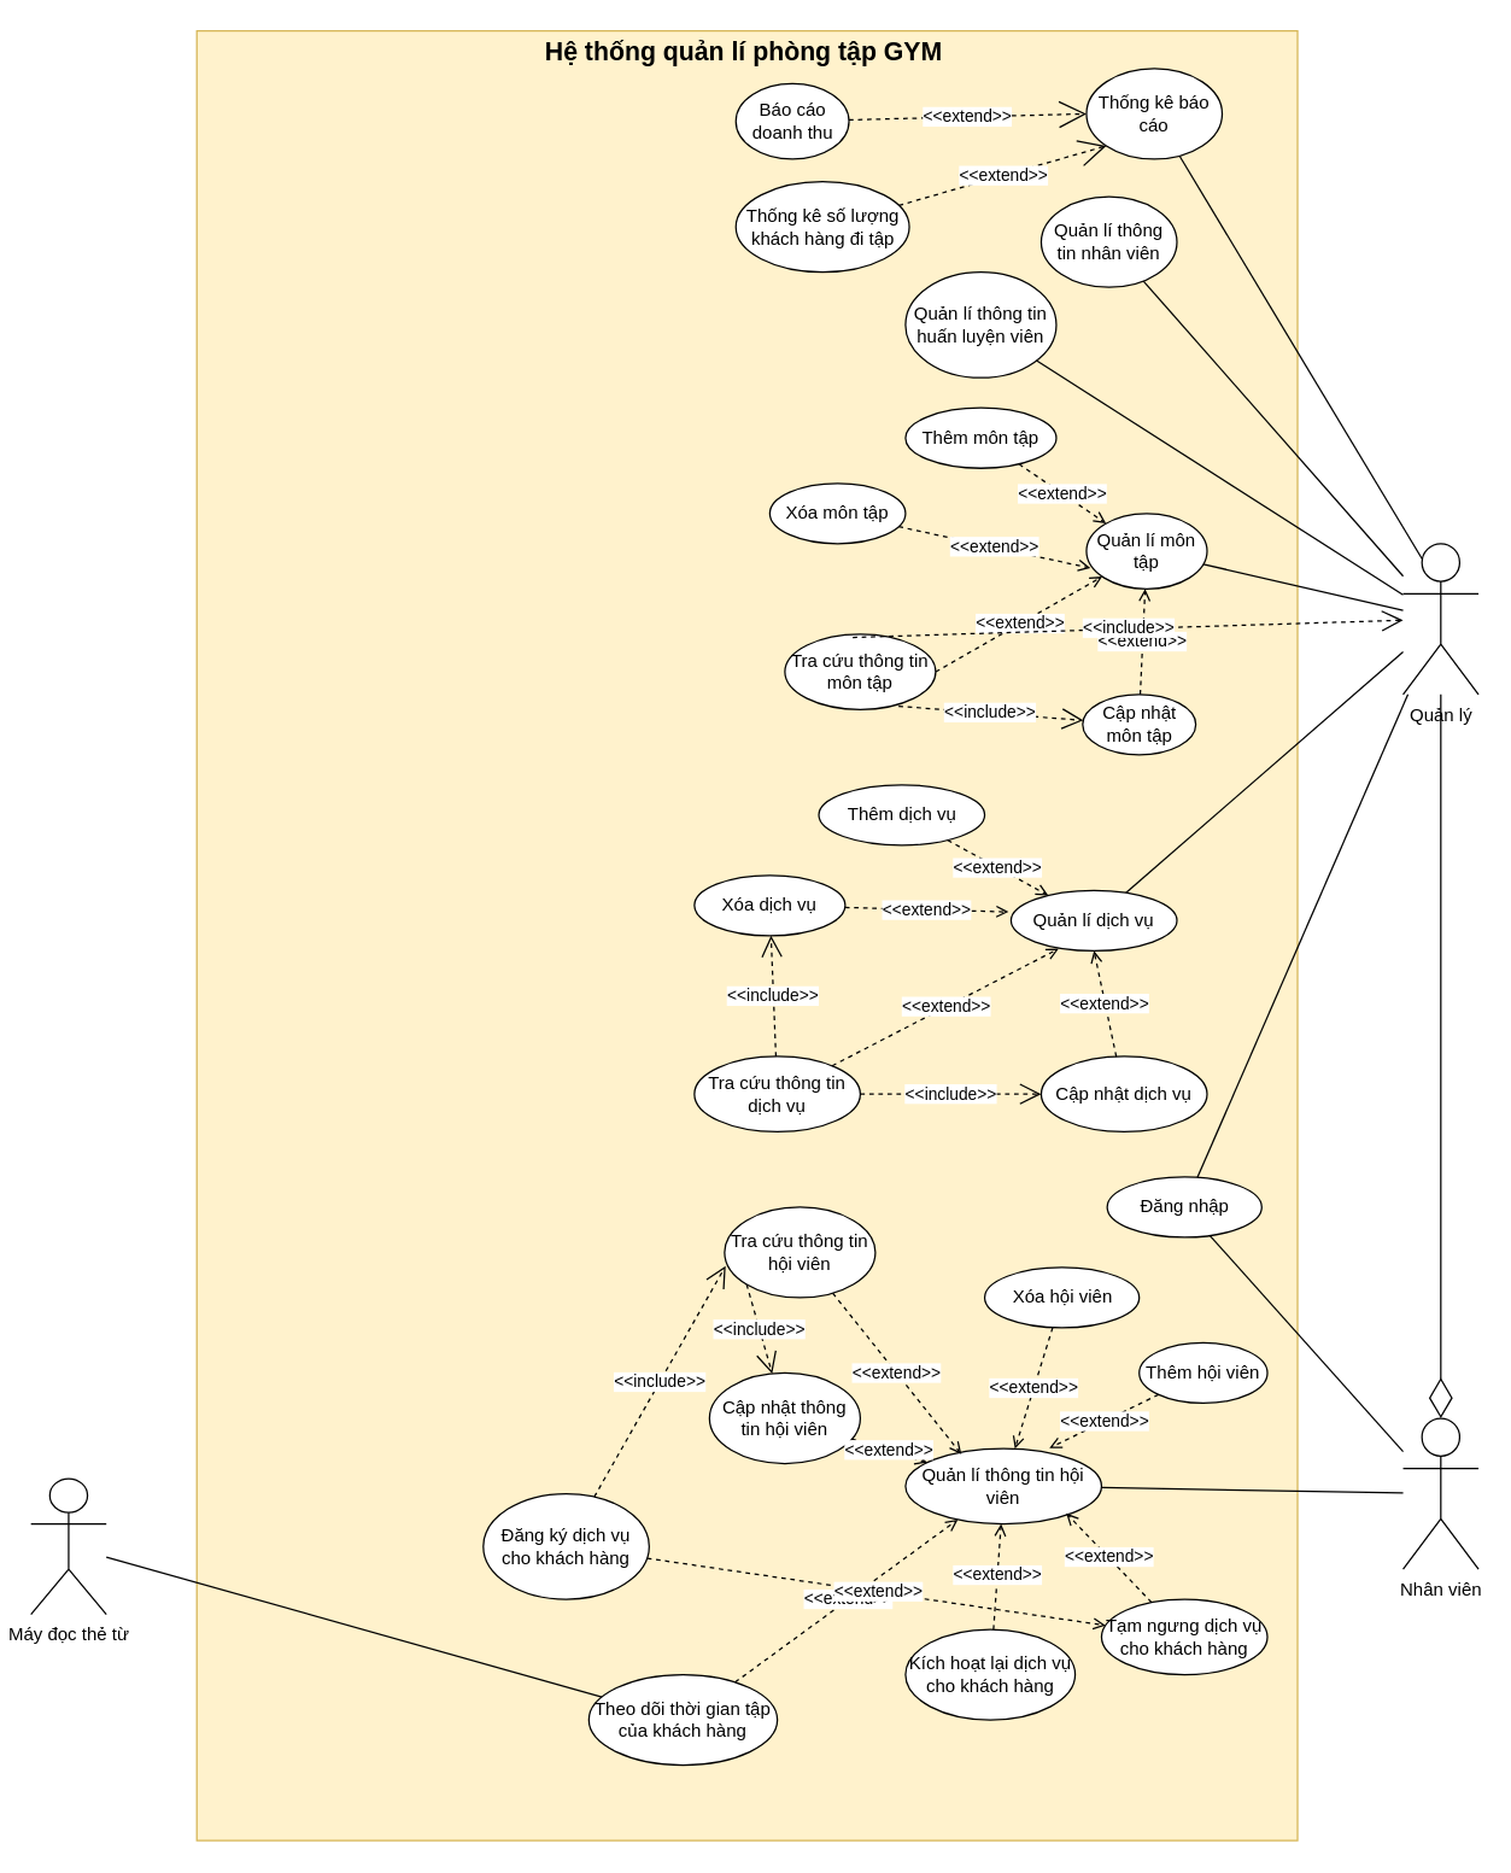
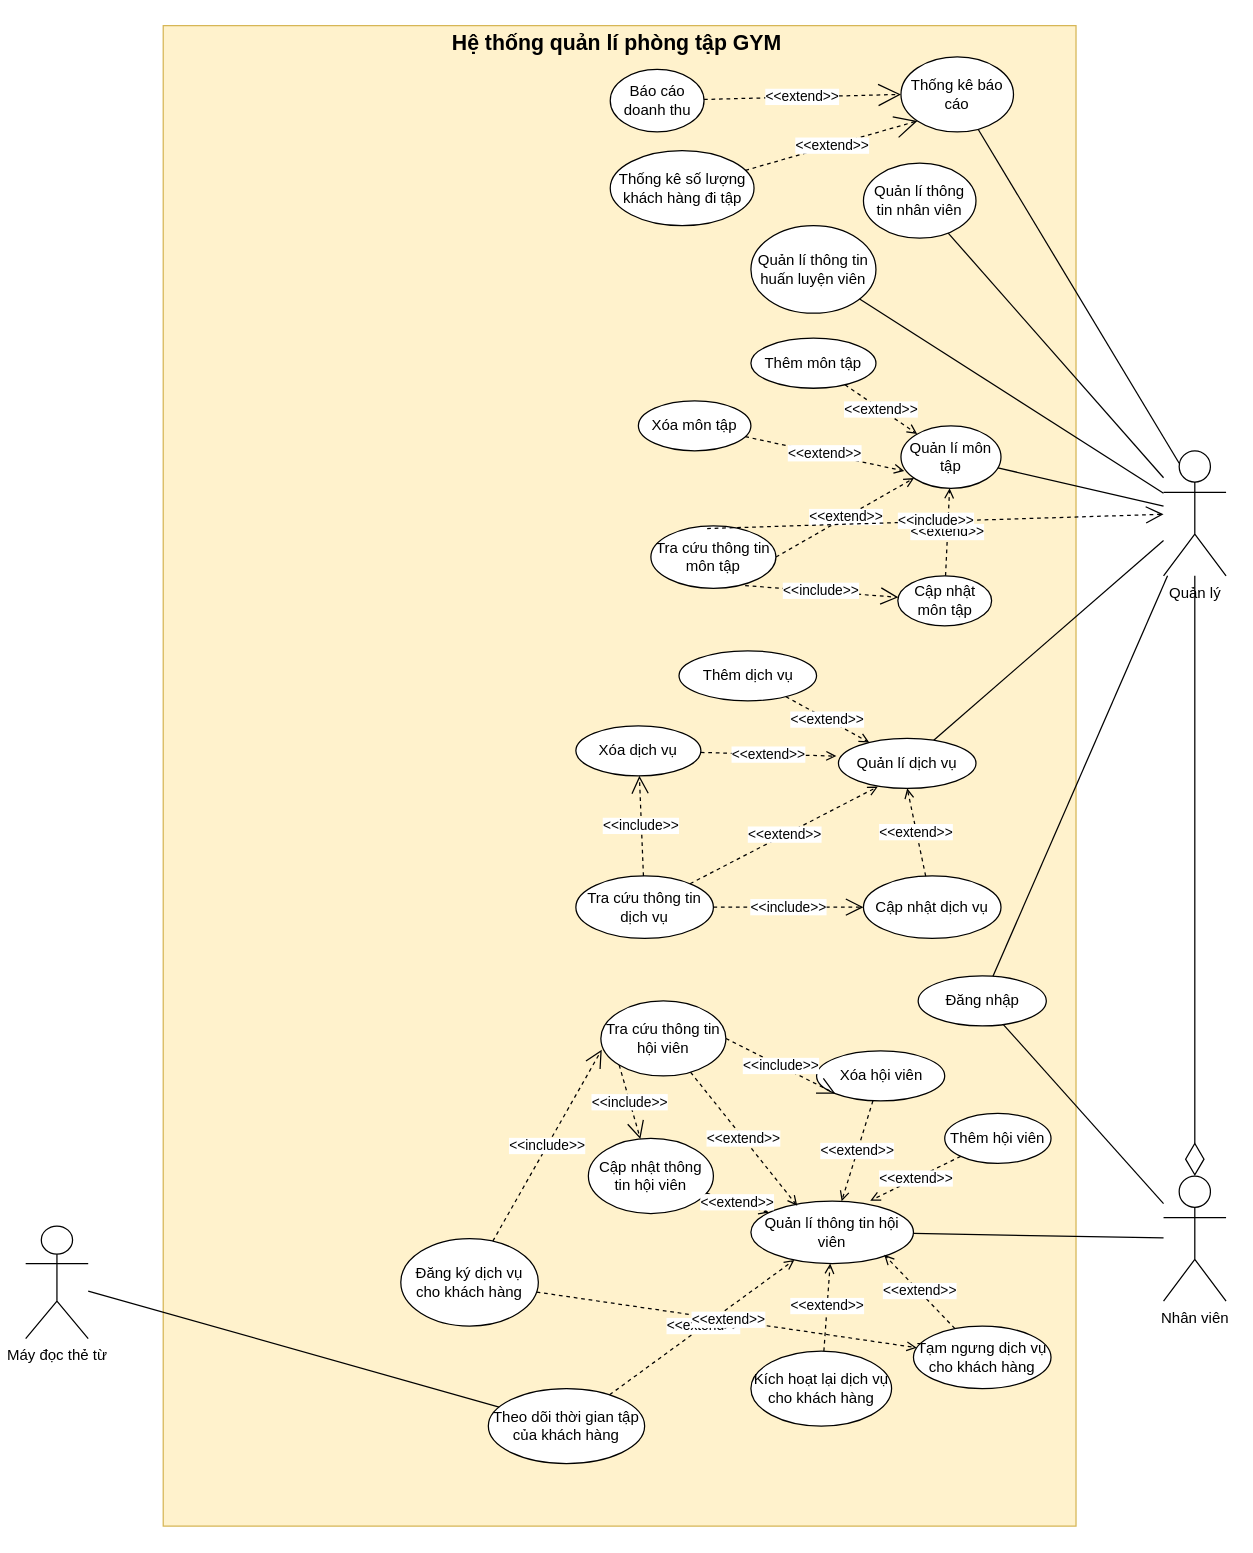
+ <mxCell id="57" value="&amp;lt;&amp;lt;include&amp;gt;&amp;gt;" style="endArrow=open;endSize=12;dashed=1;html=1;rounded=0;exitX=1;exitY=0.5;exitDx=0;exitDy=0;entryX=0;entryY=1;entryDx=0;entryDy=0;" parent="1" source="27" target="25" edge="1"><mxGeometry x="-0.009" width="160" relative="1" as="geometry"><mxPoint x="535" y="921" as="sourcePoint" /><mxPoint x="501" y="963" as="targetPoint" /><mxPoint as="offset" /></mxGeometry></mxCell>
